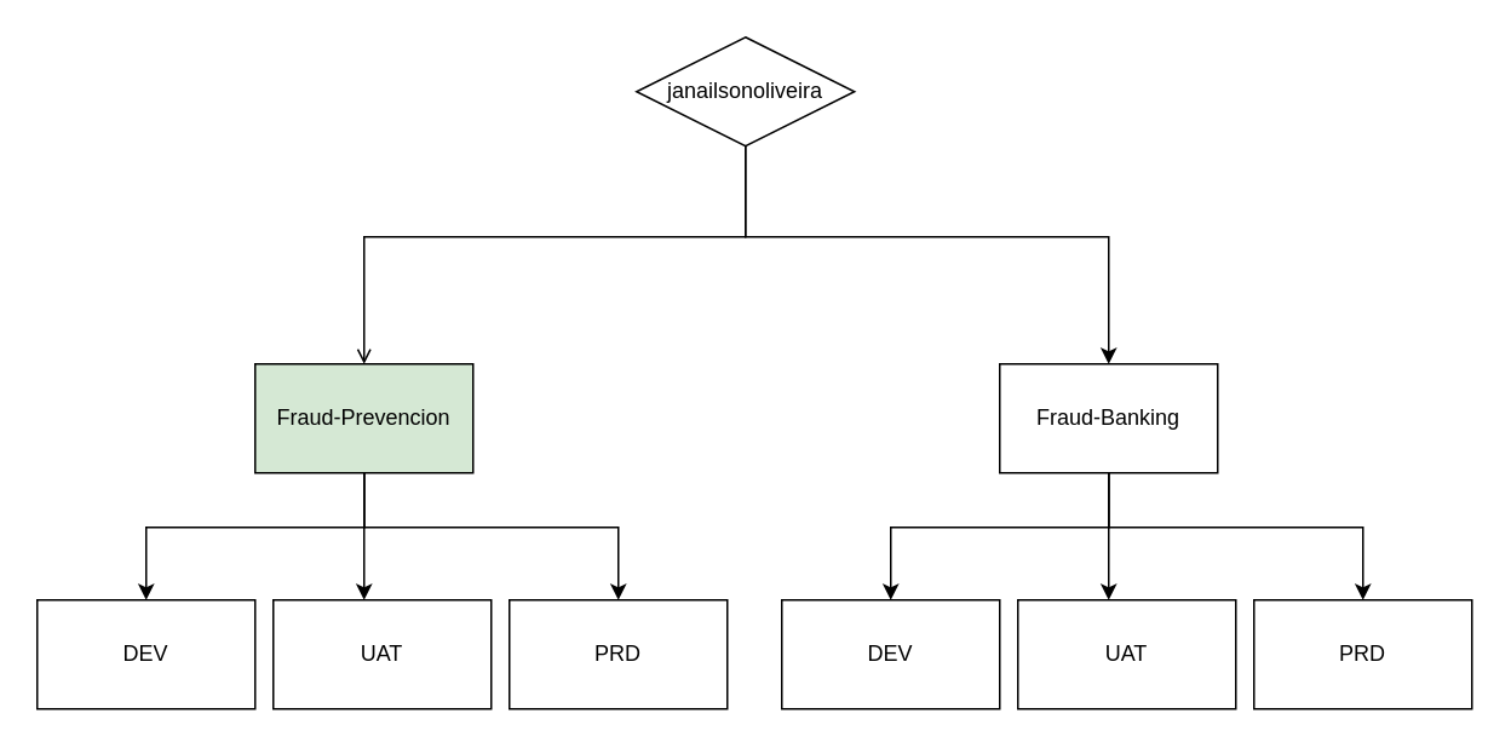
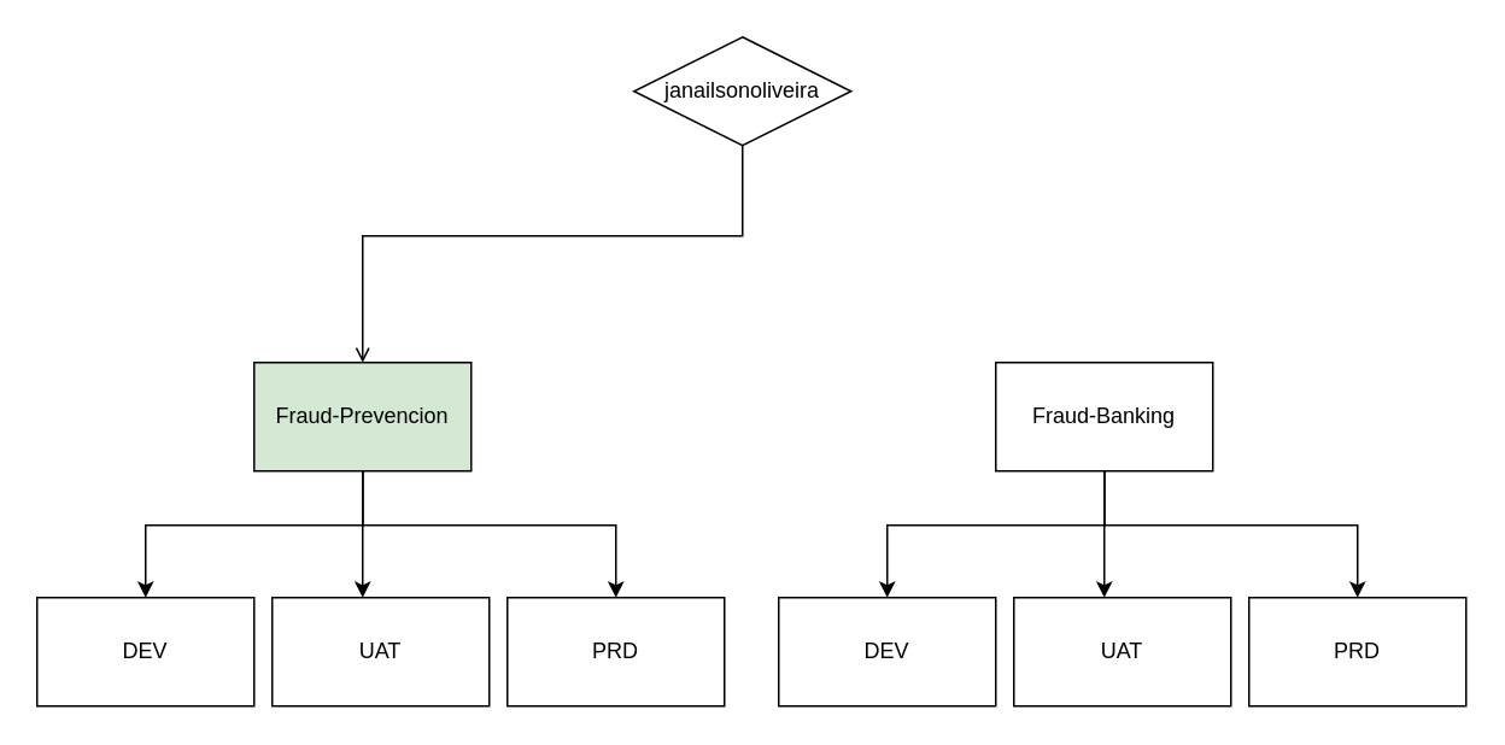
- <mxCell id="3" style="edgeStyle=orthogonalEdgeStyle;rounded=0;orthogonalLoop=1;jettySize=auto;html=1;entryX=0.5;entryY=0;entryDx=0;entryDy=0;" edge="1" parent="1" source="4" target="18"><mxGeometry relative="1" as="geometry"><Array as="points"><mxPoint x="410" y="130" /><mxPoint x="610" y="130" /></Array></mxGeometry></mxCell>
